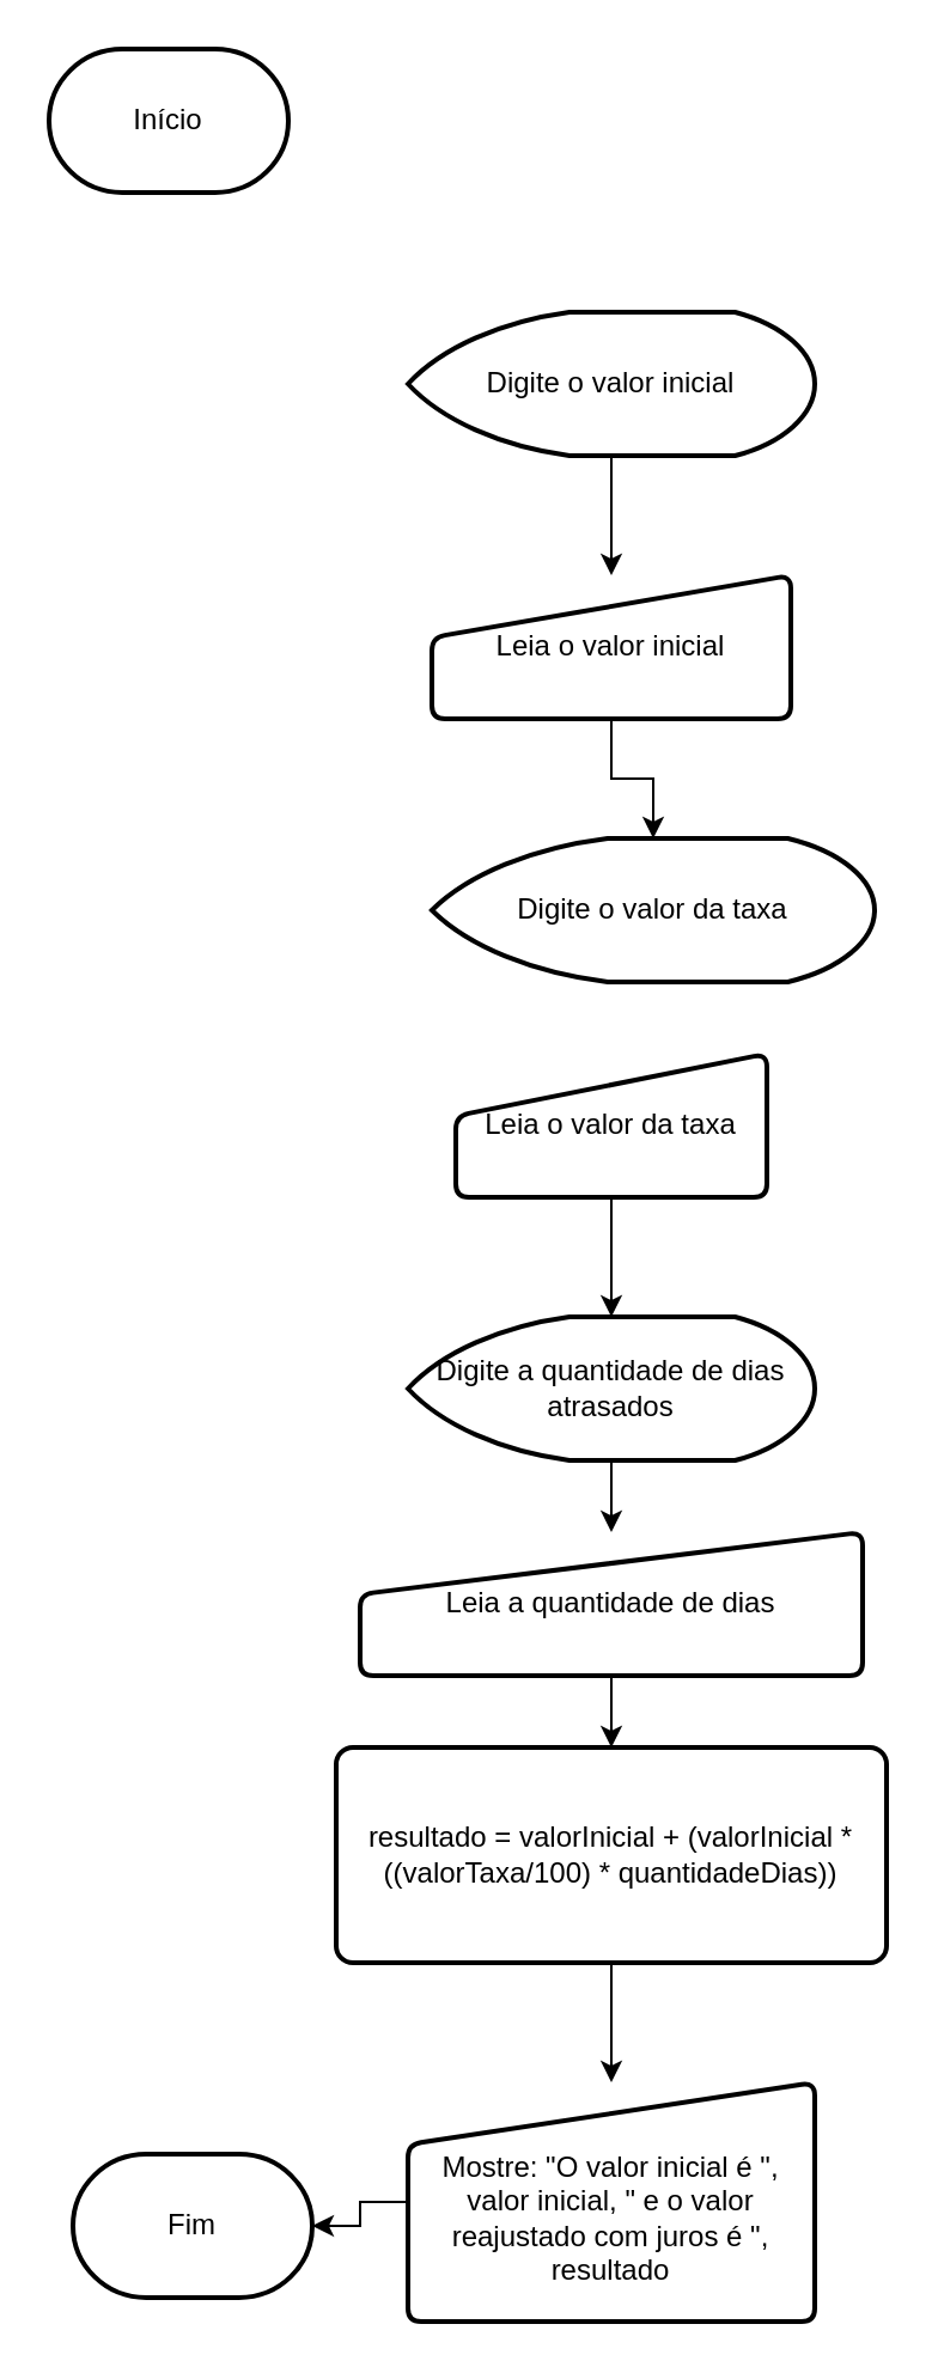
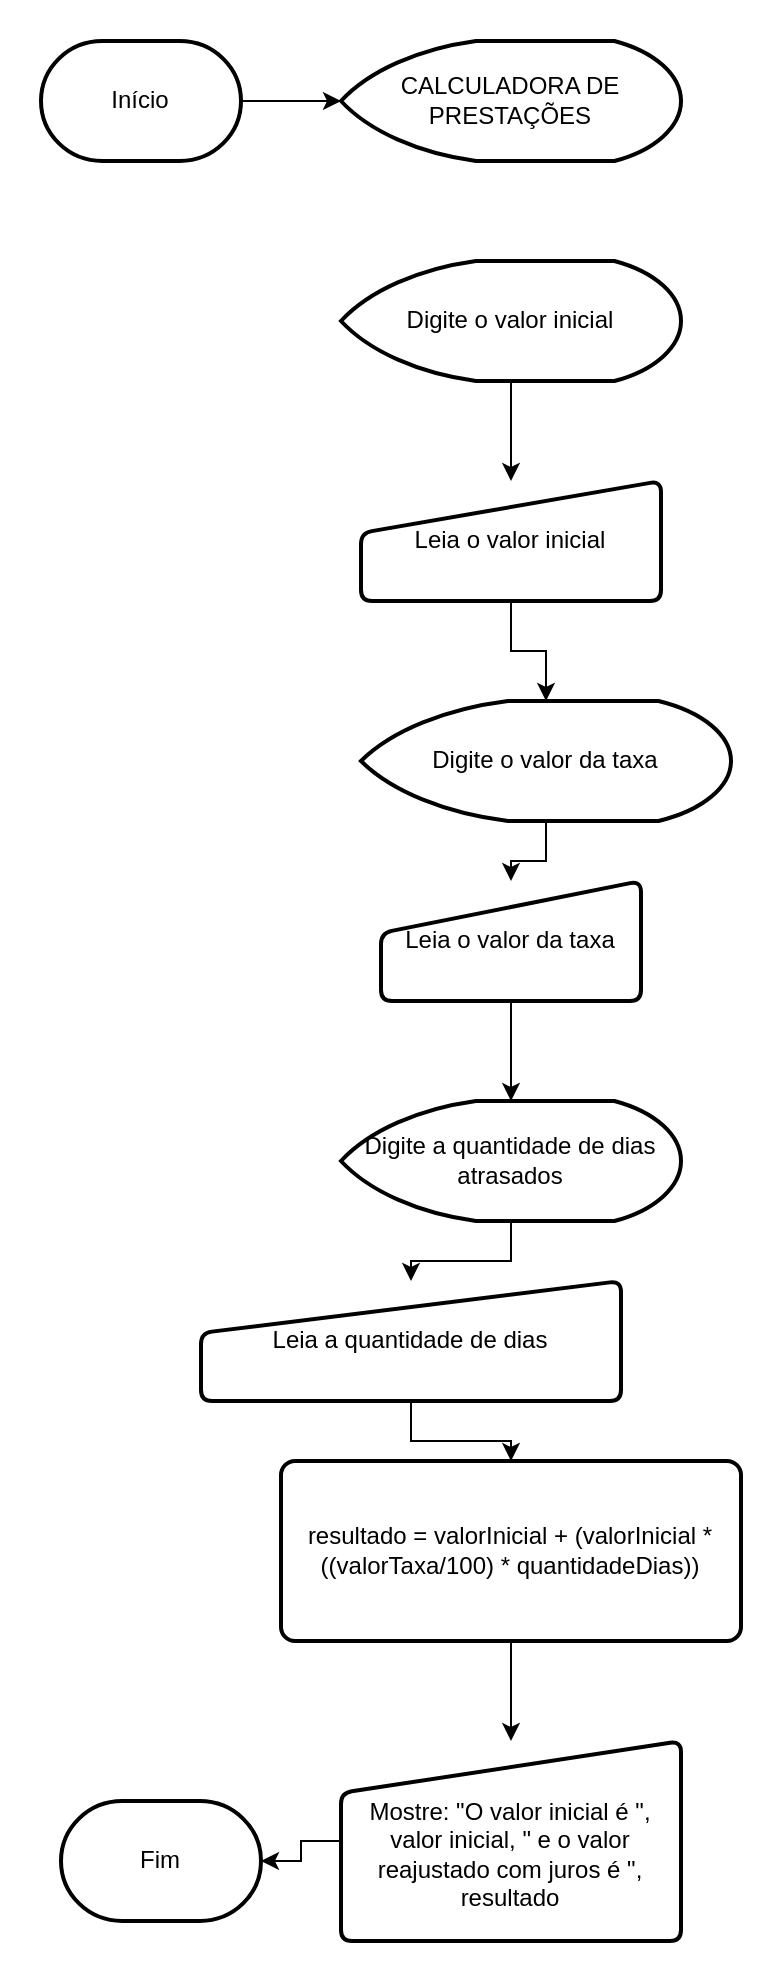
+ <mxCell id="2" style="edgeStyle=orthogonalEdgeStyle;rounded=0;orthogonalLoop=1;jettySize=auto;html=1;exitX=1;exitY=0.5;exitDx=0;exitDy=0;exitPerimeter=0;" edge="1" parent="1" source="3" target="5"><mxGeometry relative="1" as="geometry"><mxPoint x="170" y="50" as="targetPoint" /></mxGeometry></mxCell>
+ <mxCell id="5" value="CALCULADORA DE PRESTAÇÕES" style="strokeWidth=2;html=1;shape=mxgraph.flowchart.display;whiteSpace=wrap;" vertex="1" parent="1"><mxGeometry x="170" y="20" width="170" height="60" as="geometry" /></mxCell>
+ <mxCell id="10" style="edgeStyle=orthogonalEdgeStyle;rounded=0;orthogonalLoop=1;jettySize=auto;html=1;exitX=0.5;exitY=1;exitDx=0;exitDy=0;exitPerimeter=0;" edge="1" parent="1" source="11" target="13"><mxGeometry relative="1" as="geometry"><mxPoint x="255" y="470" as="targetPoint" /></mxGeometry></mxCell>
- <mxCell id="21" value="Leia a quantidade de dias" style="html=1;strokeWidth=2;shape=manualInput;whiteSpace=wrap;rounded=1;size=26;arcSize=11;" vertex="1" parent="1"><mxGeometry x="150" y="640" width="210" height="60" as="geometry" /></mxCell>
+ <mxCell id="21" value="Leia a quantidade de dias" style="html=1;strokeWidth=2;shape=manualInput;whiteSpace=wrap;rounded=1;size=26;arcSize=11;" vertex="1" parent="1"><mxGeometry x="100" y="640" width="210" height="60" as="geometry" /></mxCell>
